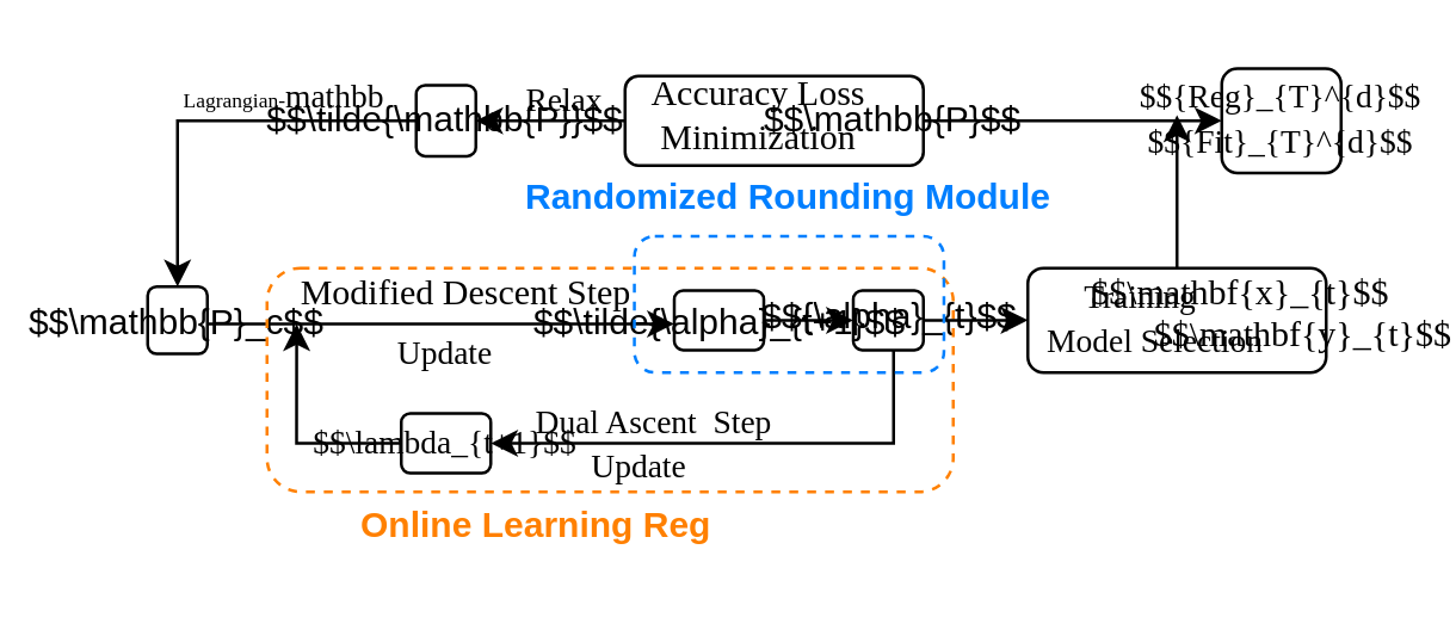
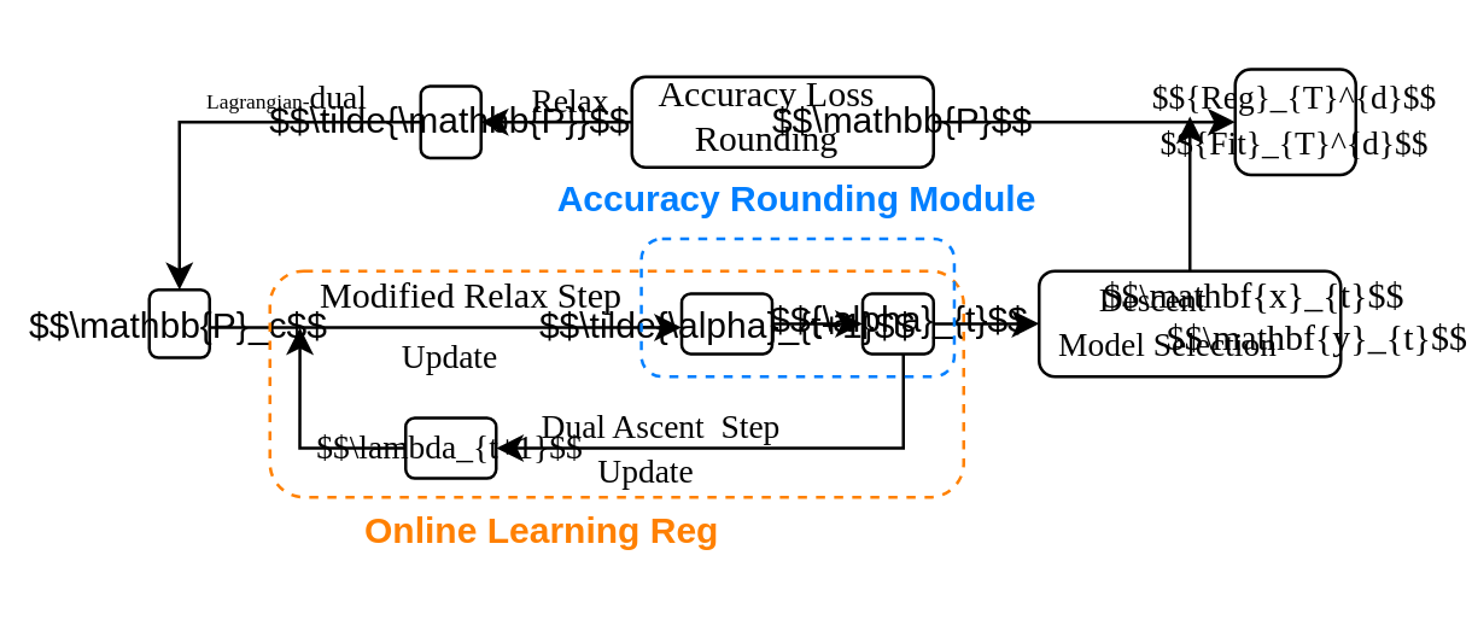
- <mxCell id="6" value="&lt;font face=&quot;Times New Roman&quot;&gt;Lagrangian-&lt;/font&gt;&lt;span style=&quot;font-size: 11px; font-family: &amp;quot;Times New Roman&amp;quot;; background-color: initial;&quot;&gt;mathbb&lt;/span&gt;&lt;font face=&quot;Times New Roman&quot;&gt;&lt;br&gt;&lt;/font&gt;" style="text;html=1;strokeColor=none;fillColor=none;align=center;verticalAlign=middle;whiteSpace=wrap;rounded=0;fontSize=7;" parent="1" vertex="1"><mxGeometry x="20.25" y="20.19" width="150" height="24.38" as="geometry" /></mxCell>
+ <mxCell id="6" value="&lt;font face=&quot;Times New Roman&quot;&gt;Lagrangian-&lt;/font&gt;&lt;span style=&quot;font-size: 11px; font-family: &amp;quot;Times New Roman&amp;quot;; background-color: initial;&quot;&gt;dual&lt;/span&gt;&lt;font face=&quot;Times New Roman&quot;&gt;&lt;br&gt;&lt;/font&gt;" style="text;html=1;strokeColor=none;fillColor=none;align=center;verticalAlign=middle;whiteSpace=wrap;rounded=0;fontSize=7;" parent="1" vertex="1"><mxGeometry x="20.25" y="20.19" width="150" height="24.38" as="geometry" /></mxCell>
- <mxCell id="18" value="Accuracy Loss&lt;br&gt;Minimization" style="text;html=1;strokeColor=none;fillColor=none;align=center;verticalAlign=middle;whiteSpace=wrap;rounded=0;fontFamily=Times New Roman;" parent="1" vertex="1"><mxGeometry x="209" y="23.63" width="90" height="28.12" as="geometry" /></mxCell>
+ <mxCell id="18" value="Accuracy Loss&lt;br&gt;Rounding" style="text;html=1;strokeColor=none;fillColor=none;align=center;verticalAlign=middle;whiteSpace=wrap;rounded=0;fontFamily=Times New Roman;" parent="1" vertex="1"><mxGeometry x="209" y="23.63" width="90" height="28.12" as="geometry" /></mxCell>
- <mxCell id="43" value="&lt;b style=&quot;&quot;&gt;&lt;font color=&quot;#007fff&quot;&gt;Randomized Rounding Module&lt;/font&gt;&lt;/b&gt;" style="text;html=1;strokeColor=none;fillColor=none;align=center;verticalAlign=middle;whiteSpace=wrap;rounded=0;" parent="1" vertex="1"><mxGeometry x="170.25" y="51.15" width="187.5" height="30" as="geometry" /></mxCell>
+ <mxCell id="43" value="&lt;b style=&quot;&quot;&gt;&lt;font color=&quot;#007fff&quot;&gt;Accuracy Rounding Module&lt;/font&gt;&lt;/b&gt;" style="text;html=1;strokeColor=none;fillColor=none;align=center;verticalAlign=middle;whiteSpace=wrap;rounded=0;" parent="1" vertex="1"><mxGeometry x="170.25" y="51.15" width="187.5" height="30" as="geometry" /></mxCell>
- <mxCell id="35" value="&lt;p style=&quot;line-height: 0%;&quot;&gt;&lt;font style=&quot;font-size: 12px;&quot; face=&quot;Times New Roman&quot;&gt;Modified Descent Step&lt;/font&gt;&lt;br&gt;&lt;/p&gt;" style="text;html=1;strokeColor=none;fillColor=none;align=center;verticalAlign=middle;whiteSpace=wrap;rounded=0;fontSize=7;" parent="1" vertex="1"><mxGeometry x="85.5" y="88" width="140" height="20" as="geometry" /></mxCell>
+ <mxCell id="35" value="&lt;p style=&quot;line-height: 0%;&quot;&gt;&lt;font style=&quot;font-size: 12px;&quot; face=&quot;Times New Roman&quot;&gt;Modified Relax Step&lt;/font&gt;&lt;br&gt;&lt;/p&gt;" style="text;html=1;strokeColor=none;fillColor=none;align=center;verticalAlign=middle;whiteSpace=wrap;rounded=0;fontSize=7;" parent="1" vertex="1"><mxGeometry x="85.5" y="88" width="140" height="20" as="geometry" /></mxCell>
- <mxCell id="20" value="Training" style="text;html=1;strokeColor=none;fillColor=none;align=center;verticalAlign=middle;whiteSpace=wrap;rounded=0;fontSize=11;fontFamily=Times New Roman;" parent="1" vertex="1"><mxGeometry x="331.5" y="91.75" width="100" height="15" as="geometry" /></mxCell>
+ <mxCell id="20" value="Descent" style="text;html=1;strokeColor=none;fillColor=none;align=center;verticalAlign=middle;whiteSpace=wrap;rounded=0;fontSize=11;fontFamily=Times New Roman;" parent="1" vertex="1"><mxGeometry x="331.5" y="91.75" width="100" height="15" as="geometry" /></mxCell>
